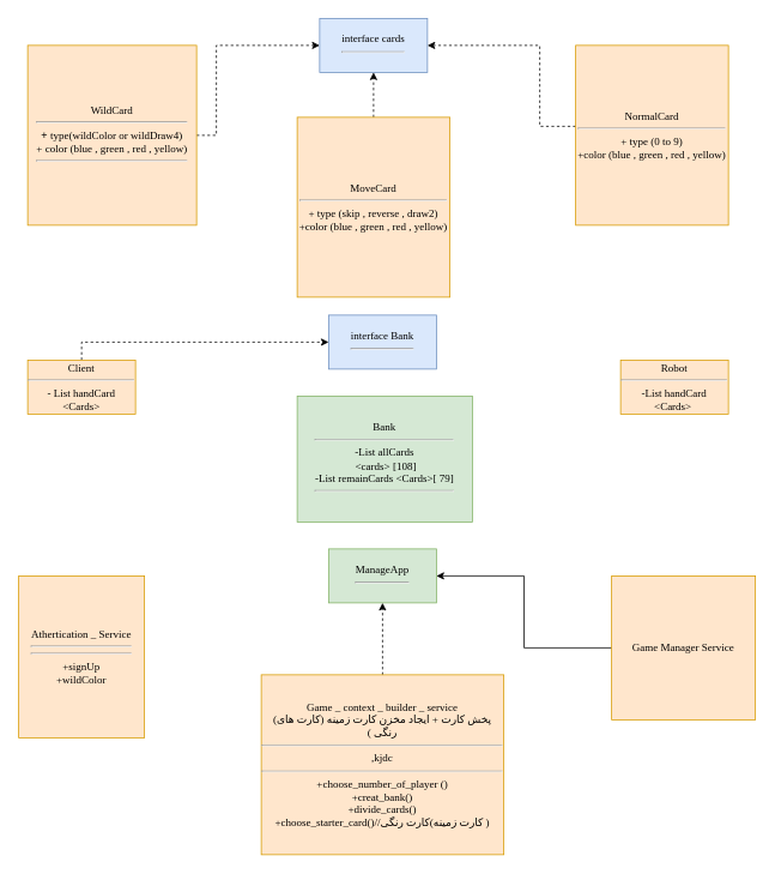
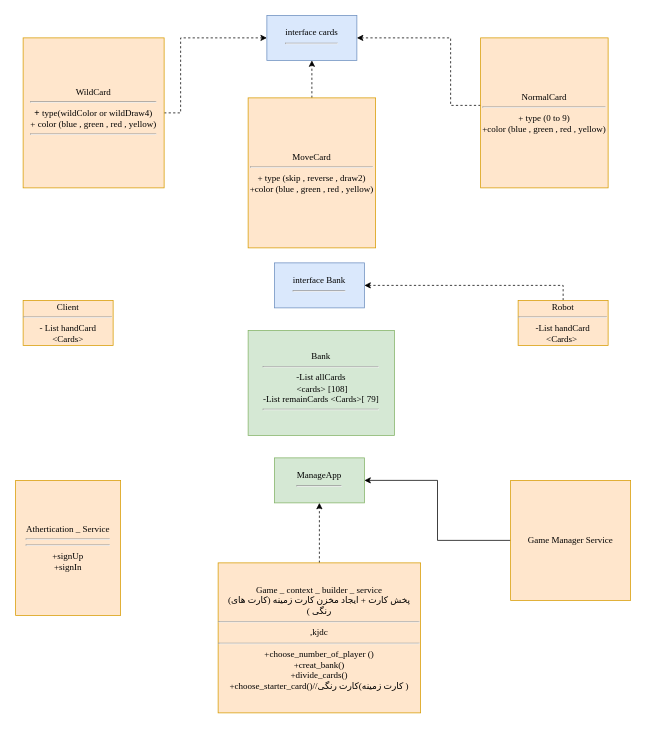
- <mxCell id="10" style="edgeStyle=orthogonalEdgeStyle;rounded=0;orthogonalLoop=1;jettySize=auto;html=1;exitX=0.5;exitY=0;exitDx=0;exitDy=0;entryX=0;entryY=0.5;entryDx=0;entryDy=0;dashed=1;strokeColor=default;fontFamily=Comic Sans MS;" edge="1" parent="1" source="11" target="9"><mxGeometry relative="1" as="geometry" /></mxCell>
+ <mxCell id="12" style="edgeStyle=orthogonalEdgeStyle;rounded=0;orthogonalLoop=1;jettySize=auto;html=1;exitX=0.5;exitY=0;exitDx=0;exitDy=0;entryX=1;entryY=0.5;entryDx=0;entryDy=0;dashed=1;strokeColor=default;fontFamily=Comic Sans MS;" edge="1" parent="1" source="13" target="9"><mxGeometry relative="1" as="geometry" /></mxCell>
- <mxCell id="18" value="Athertication _ Service&lt;br&gt;&lt;hr&gt;&lt;hr&gt;+signUp&lt;br&gt;+wildColor" style="whiteSpace=wrap;html=1;fontFamily=Comic Sans MS;fillColor=#ffe6cc;strokeColor=#d79b00;rounded=0;" vertex="1" parent="1"><mxGeometry x="20" y="640" width="140" height="180" as="geometry" /></mxCell>
+ <mxCell id="18" value="Athertication _ Service&lt;br&gt;&lt;hr&gt;&lt;hr&gt;+signUp&lt;br&gt;+signIn" style="whiteSpace=wrap;html=1;fontFamily=Comic Sans MS;fillColor=#ffe6cc;strokeColor=#d79b00;rounded=0;" vertex="1" parent="1"><mxGeometry x="20" y="640" width="140" height="180" as="geometry" /></mxCell>
